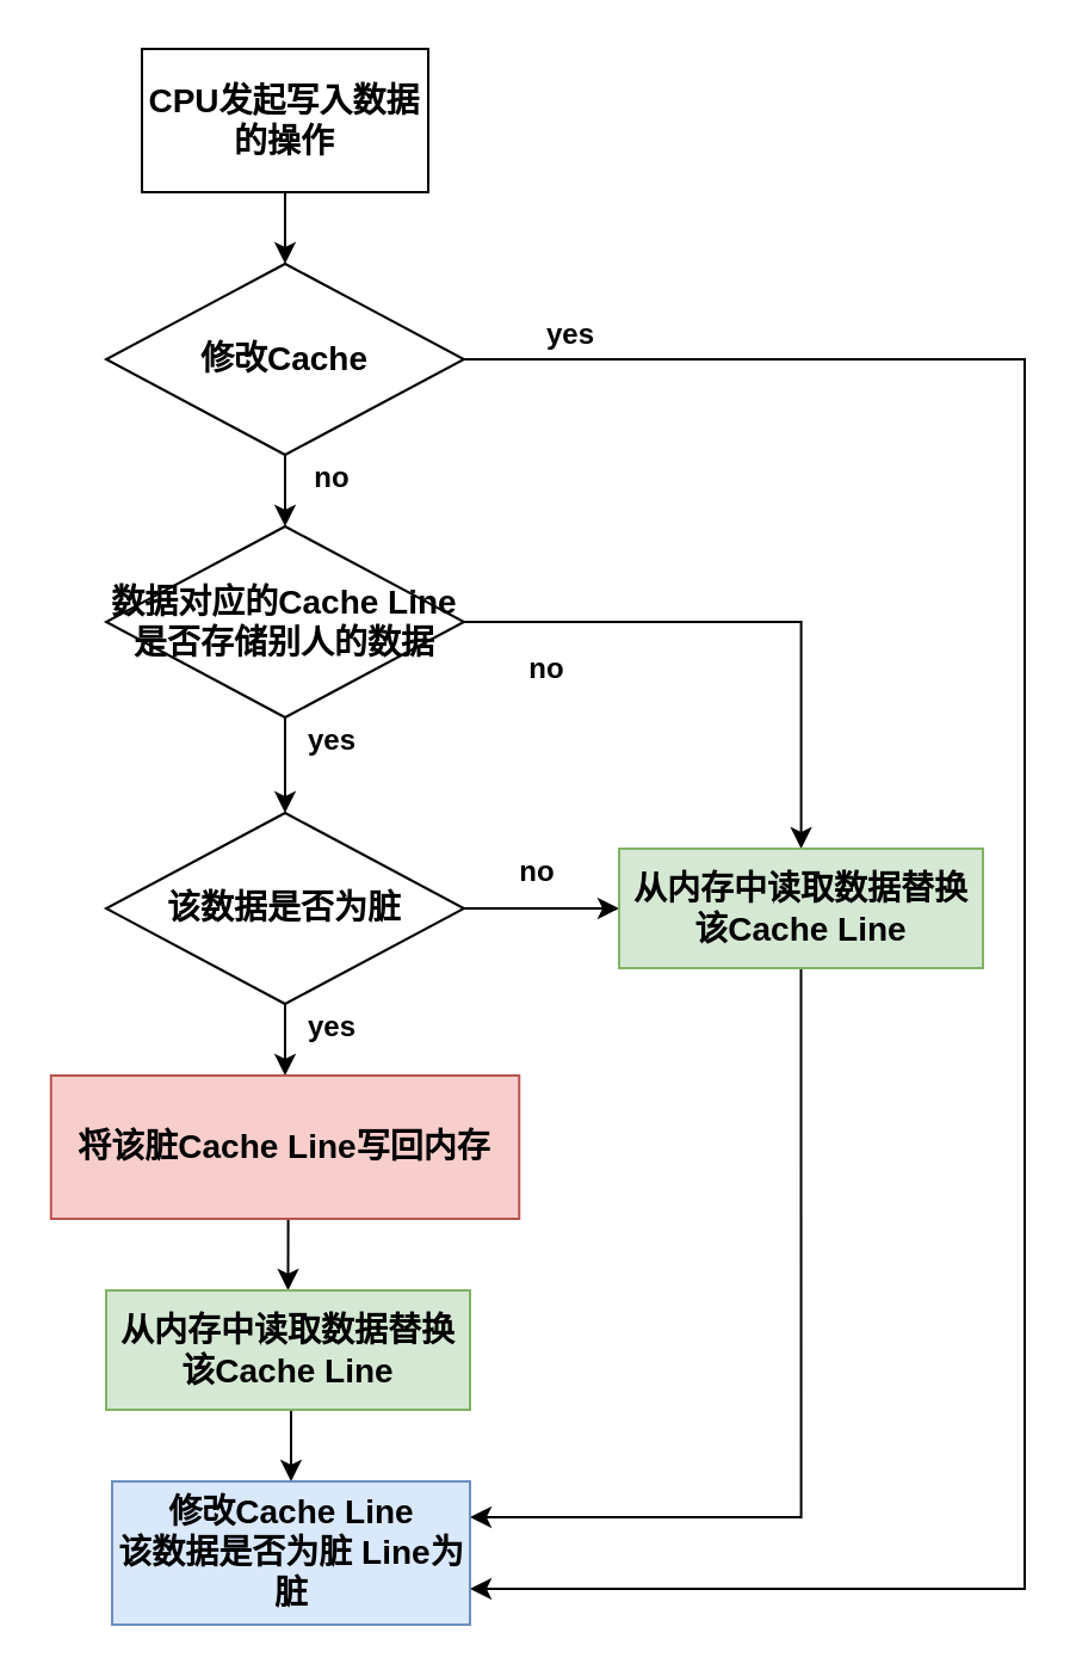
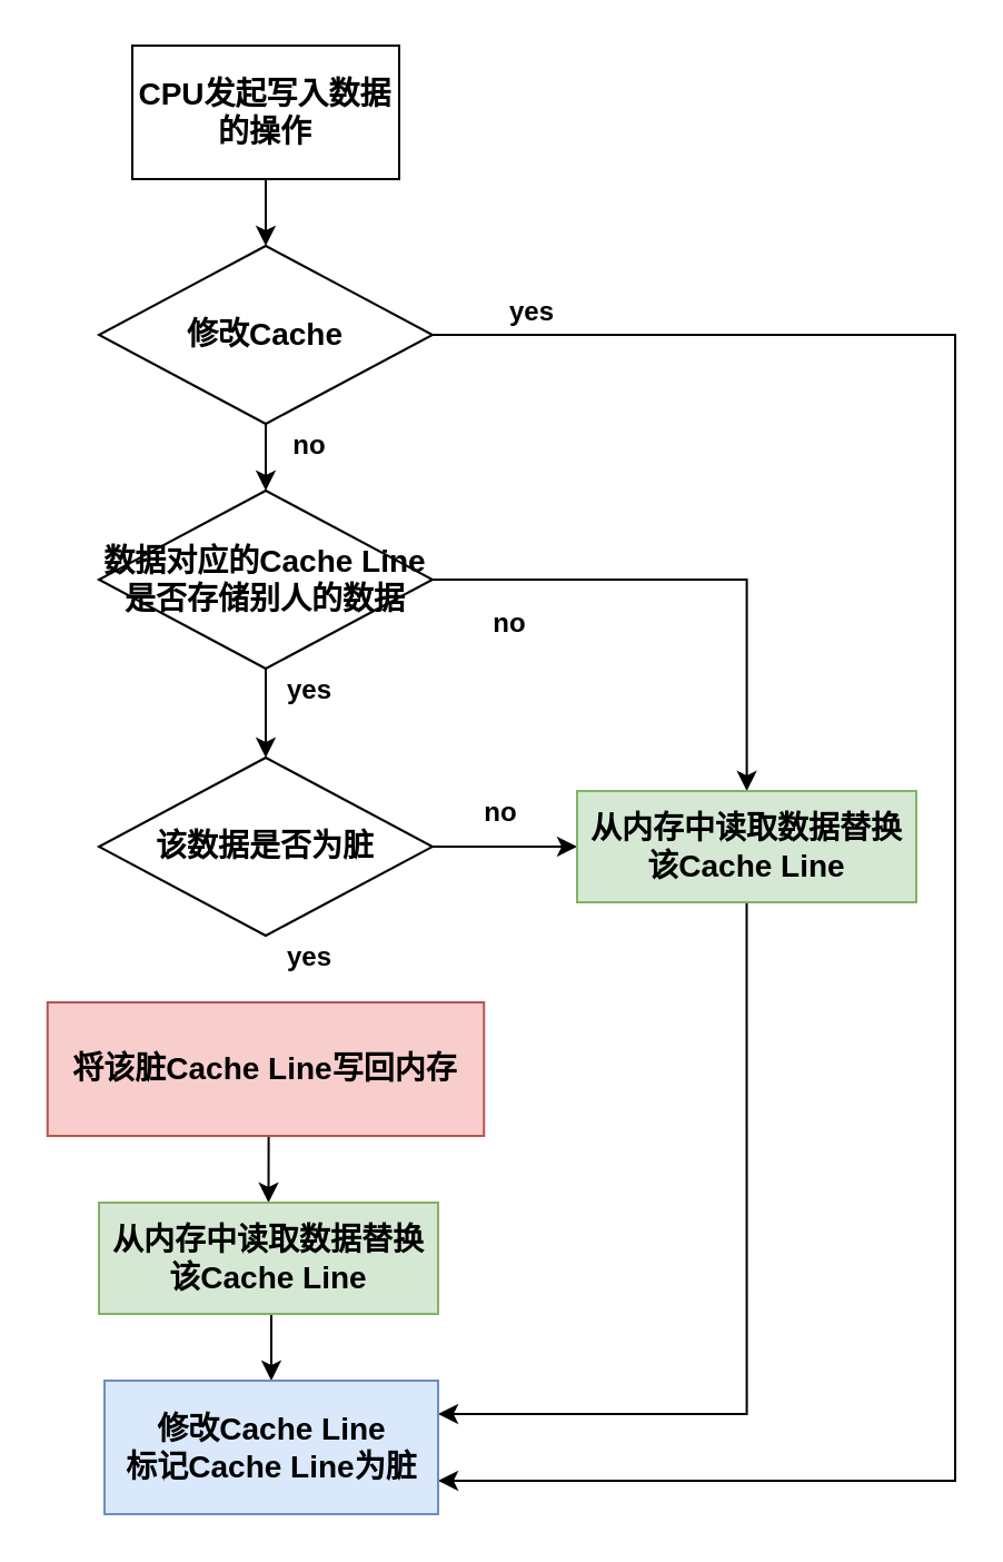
- <mxCell id="13" style="edgeStyle=orthogonalEdgeStyle;rounded=0;orthogonalLoop=1;jettySize=auto;html=1;exitX=0.5;exitY=1;exitDx=0;exitDy=0;entryX=0.5;entryY=0;entryDx=0;entryDy=0;" parent="1" source="15" target="19" edge="1"><mxGeometry relative="1" as="geometry" /></mxCell>
- <mxCell id="25" value="&lt;b&gt;&lt;font style=&quot;font-size: 14px&quot;&gt;修改Cache Line&lt;br&gt;该数据是否为脏 Line为脏&lt;br&gt;&lt;/font&gt;&lt;/b&gt;" style="rounded=0;whiteSpace=wrap;html=1;fillColor=#dae8fc;strokeColor=#6c8ebf;" parent="1" vertex="1"><mxGeometry x="46.5" y="620" width="150" height="60" as="geometry" /></mxCell>
+ <mxCell id="25" value="&lt;b&gt;&lt;font style=&quot;font-size: 14px&quot;&gt;修改Cache Line&lt;br&gt;标记Cache Line为脏&lt;br&gt;&lt;/font&gt;&lt;/b&gt;" style="rounded=0;whiteSpace=wrap;html=1;fillColor=#dae8fc;strokeColor=#6c8ebf;" parent="1" vertex="1"><mxGeometry x="46.5" y="620" width="150" height="60" as="geometry" /></mxCell>
